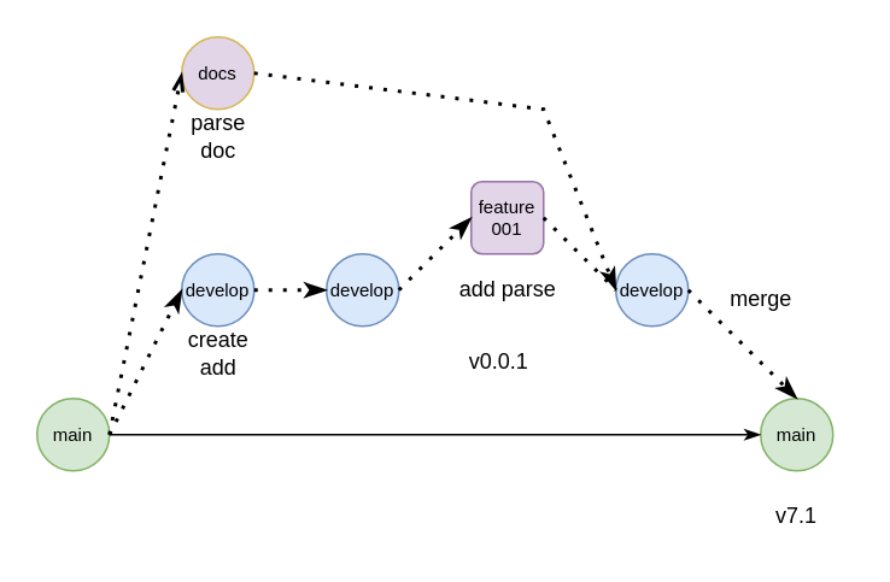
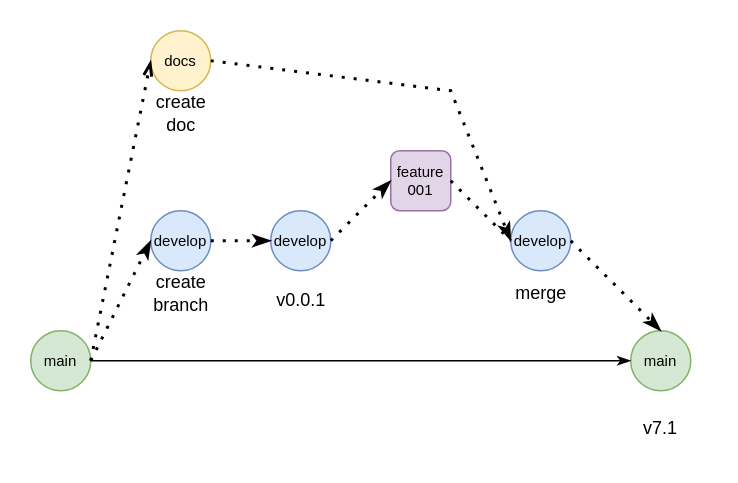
- <mxCell id="9" value="&lt;div&gt;docs&lt;/div&gt;" style="ellipse;whiteSpace=wrap;html=1;aspect=fixed;fontSize=10;fillColor=#e1d5e7;strokeColor=#d6b656;" vertex="1" parent="1"><mxGeometry x="100" y="20" width="40" height="40" as="geometry" /></mxCell>
+ <mxCell id="9" value="&lt;div&gt;docs&lt;/div&gt;" style="ellipse;whiteSpace=wrap;html=1;aspect=fixed;fontSize=10;fillColor=#fff2cc;strokeColor=#d6b656;" vertex="1" parent="1"><mxGeometry x="100" y="20" width="40" height="40" as="geometry" /></mxCell>
- <mxCell id="22" value="parse&lt;br&gt;&lt;div&gt;doc&lt;/div&gt;" style="text;html=1;align=center;verticalAlign=middle;resizable=0;points=[];autosize=1;strokeColor=none;fillColor=none;" vertex="1" parent="1"><mxGeometry x="90" y="55" width="60" height="40" as="geometry" /></mxCell>
+ <mxCell id="22" value="create&lt;br&gt;&lt;div&gt;doc&lt;/div&gt;" style="text;html=1;align=center;verticalAlign=middle;resizable=0;points=[];autosize=1;strokeColor=none;fillColor=none;" vertex="1" parent="1"><mxGeometry x="90" y="55" width="60" height="40" as="geometry" /></mxCell>
- <mxCell id="21" value="add parse" style="text;html=1;align=center;verticalAlign=middle;resizable=0;points=[];autosize=1;strokeColor=none;fillColor=none;" vertex="1" parent="1"><mxGeometry x="240" y="145" width="80" height="30" as="geometry" /></mxCell>
- <mxCell id="20" value="merge" style="text;html=1;align=center;verticalAlign=middle;resizable=0;points=[];autosize=1;strokeColor=none;fillColor=none;" vertex="1" parent="1"><mxGeometry x="390" y="150" width="60" height="30" as="geometry" /></mxCell>
+ <mxCell id="20" value="merge" style="text;html=1;align=center;verticalAlign=middle;resizable=0;points=[];autosize=1;strokeColor=none;fillColor=none;" vertex="1" parent="1"><mxGeometry x="330" y="180" width="60" height="30" as="geometry" /></mxCell>
- <mxCell id="18" value="create &lt;br&gt;add" style="text;html=1;align=center;verticalAlign=middle;resizable=0;points=[];autosize=1;strokeColor=none;fillColor=none;" vertex="1" parent="1"><mxGeometry x="90" y="175" width="60" height="40" as="geometry" /></mxCell>
+ <mxCell id="18" value="create &lt;br&gt;branch" style="text;html=1;align=center;verticalAlign=middle;resizable=0;points=[];autosize=1;strokeColor=none;fillColor=none;" vertex="1" parent="1"><mxGeometry x="90" y="175" width="60" height="40" as="geometry" /></mxCell>
- <mxCell id="19" value="v0.0.1" style="text;html=1;align=center;verticalAlign=middle;resizable=0;points=[];autosize=1;strokeColor=none;fillColor=none;" vertex="1" parent="1"><mxGeometry x="245" y="185" width="60" height="30" as="geometry" /></mxCell>
+ <mxCell id="19" value="v0.0.1" style="text;html=1;align=center;verticalAlign=middle;resizable=0;points=[];autosize=1;strokeColor=none;fillColor=none;" vertex="1" parent="1"><mxGeometry x="170" y="185" width="60" height="30" as="geometry" /></mxCell>
